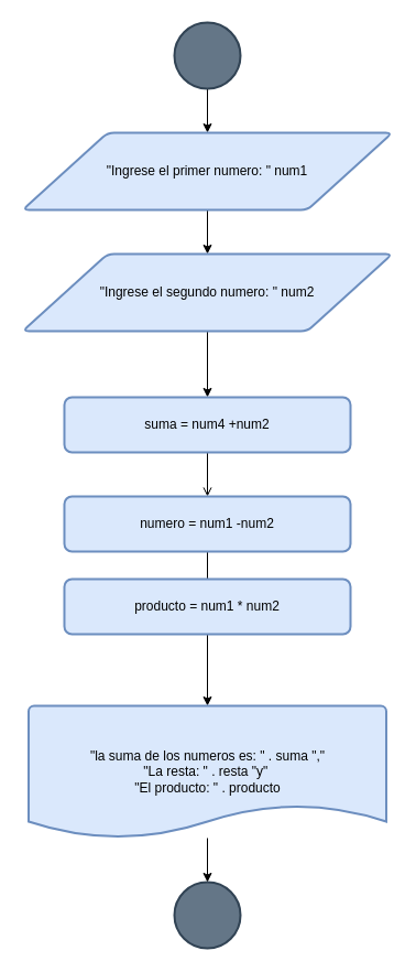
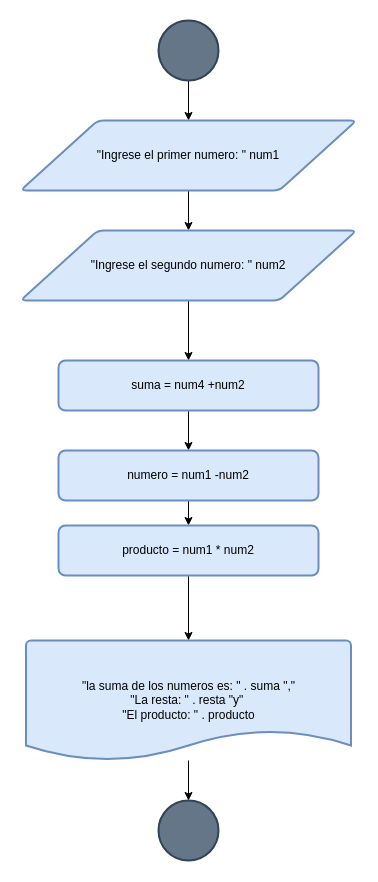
- <mxCell id="9" style="edgeStyle=orthogonalEdgeStyle;rounded=0;orthogonalLoop=1;jettySize=auto;html=1;endArrow=open;" edge="1" parent="1" source="10" target="12"><mxGeometry relative="1" as="geometry" /></mxCell>
+ <mxCell id="9" style="edgeStyle=orthogonalEdgeStyle;rounded=0;orthogonalLoop=1;jettySize=auto;html=1;" edge="1" parent="1" source="10" target="12"><mxGeometry relative="1" as="geometry" /></mxCell>
- <mxCell id="11" style="edgeStyle=orthogonalEdgeStyle;rounded=0;orthogonalLoop=1;jettySize=auto;html=1;endArrow=none;" edge="1" parent="1" source="12" target="14"><mxGeometry relative="1" as="geometry" /></mxCell>
+ <mxCell id="11" style="edgeStyle=orthogonalEdgeStyle;rounded=0;orthogonalLoop=1;jettySize=auto;html=1;" edge="1" parent="1" source="12" target="14"><mxGeometry relative="1" as="geometry" /></mxCell>
